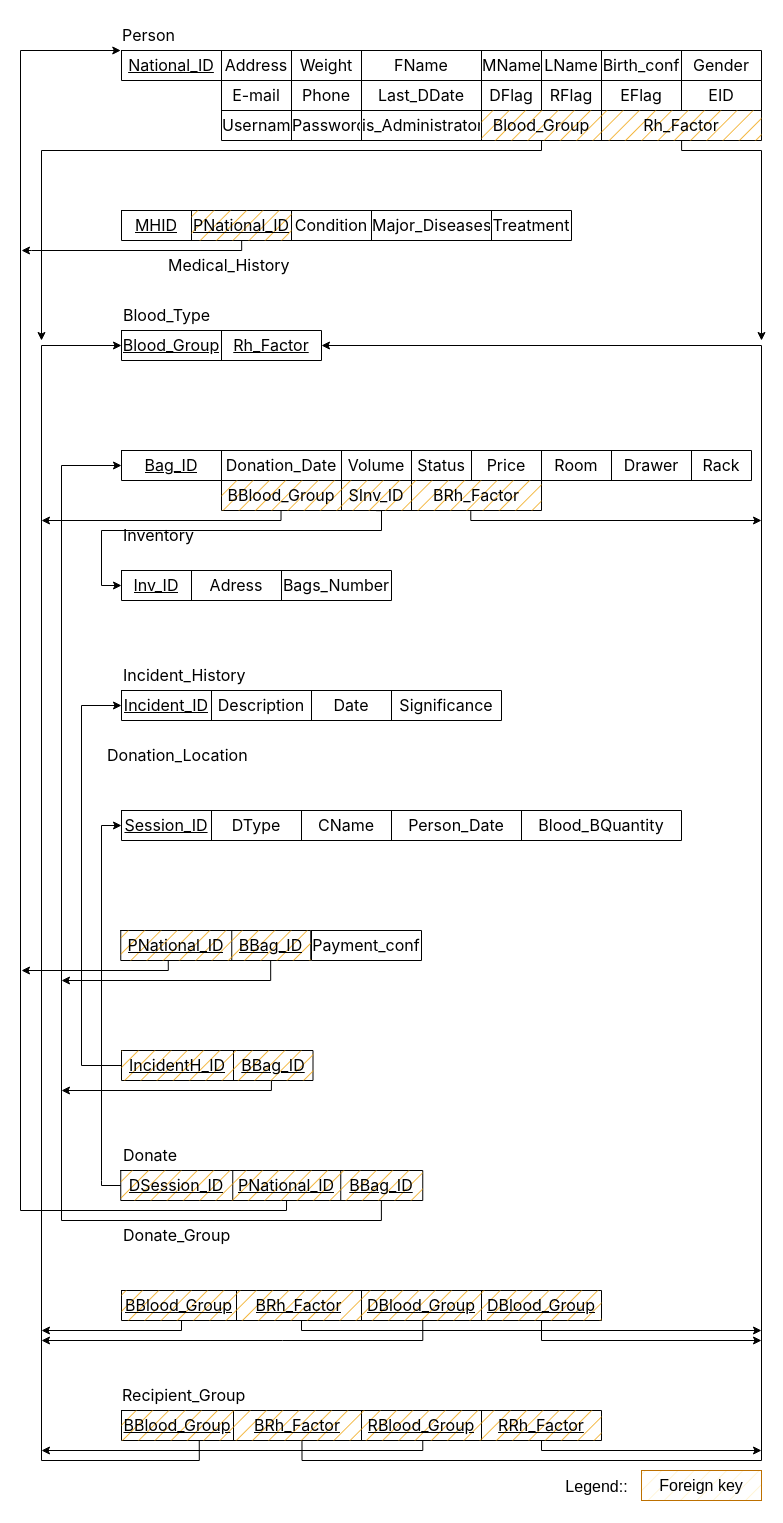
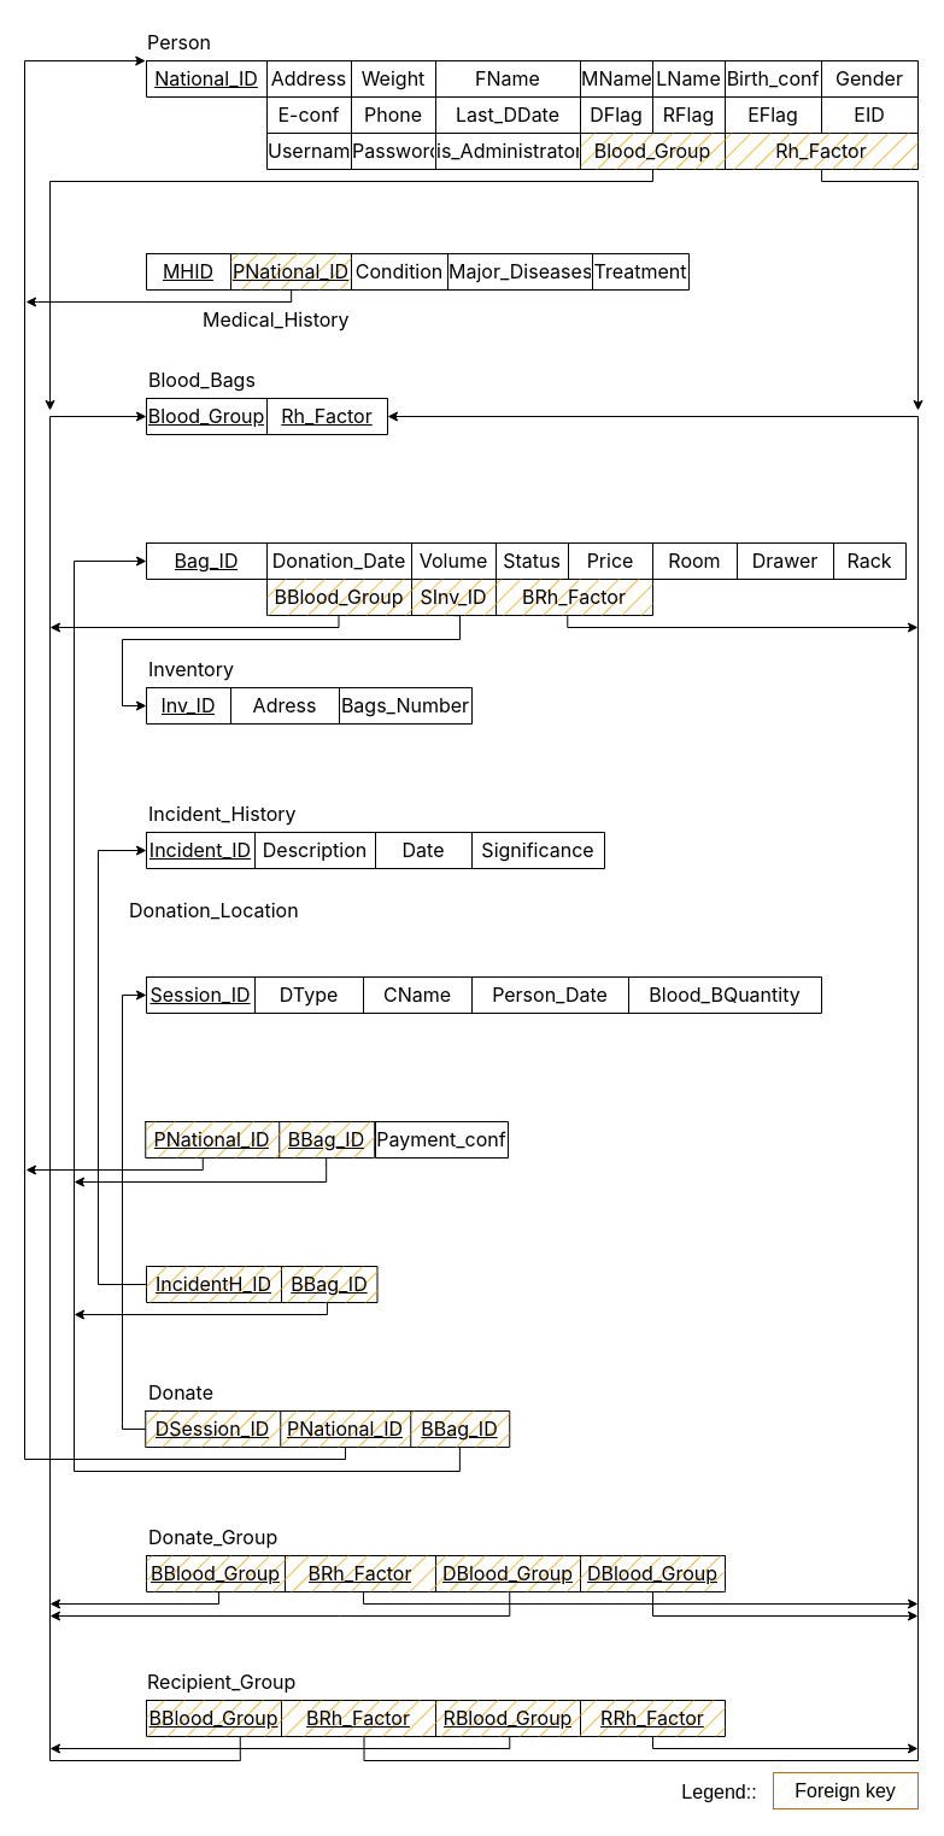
- <mxCell id="5" value="E-mail" style="shape=partialRectangle;html=1;whiteSpace=wrap;connectable=0;overflow=hidden;top=0;left=0;bottom=0;right=0;pointerEvents=1;fontSize=16;fontFamily=Inter;fontSource=https%3A%2F%2Ffonts.googleapis.com%2Fcss%3Ffamily%3DInter;fontStyle=0;strokeColor=default;fillColor=none;" parent="4" vertex="1"><mxGeometry width="70" height="30" as="geometry"><mxRectangle width="70" height="30" as="alternateBounds" /></mxGeometry></mxCell>
+ <mxCell id="5" value="E-conf" style="shape=partialRectangle;html=1;whiteSpace=wrap;connectable=0;overflow=hidden;top=0;left=0;bottom=0;right=0;pointerEvents=1;fontSize=16;fontFamily=Inter;fontSource=https%3A%2F%2Ffonts.googleapis.com%2Fcss%3Ffamily%3DInter;fontStyle=0;strokeColor=default;fillColor=none;" parent="4" vertex="1"><mxGeometry width="70" height="30" as="geometry"><mxRectangle width="70" height="30" as="alternateBounds" /></mxGeometry></mxCell>
- <mxCell id="19" value="Blood_Type" style="text;html=1;align=left;verticalAlign=middle;resizable=0;points=[];autosize=1;strokeColor=none;fillColor=none;fontSize=16;fontFamily=Inter;fontSource=https%3A%2F%2Ffonts.googleapis.com%2Fcss%3Ffamily%3DInter;" parent="1" vertex="1"><mxGeometry x="121" y="300" width="100" height="30" as="geometry" /></mxCell>
+ <mxCell id="19" value="Blood_Bags" style="text;html=1;align=left;verticalAlign=middle;resizable=0;points=[];autosize=1;strokeColor=none;fillColor=none;fontSize=16;fontFamily=Inter;fontSource=https%3A%2F%2Ffonts.googleapis.com%2Fcss%3Ffamily%3DInter;" parent="1" vertex="1"><mxGeometry x="121" y="300" width="100" height="30" as="geometry" /></mxCell>
- <mxCell id="20" value="Inventory" style="text;html=1;align=left;verticalAlign=middle;resizable=0;points=[];autosize=1;strokeColor=none;fillColor=none;fontSize=16;fontFamily=Inter;fontSource=https%3A%2F%2Ffonts.googleapis.com%2Fcss%3Ffamily%3DInter;" parent="1" vertex="1"><mxGeometry x="121" y="520" width="90" height="30" as="geometry" /></mxCell>
+ <mxCell id="20" value="Inventory" style="text;html=1;align=left;verticalAlign=middle;resizable=0;points=[];autosize=1;strokeColor=none;fillColor=none;fontSize=16;fontFamily=Inter;fontSource=https%3A%2F%2Ffonts.googleapis.com%2Fcss%3Ffamily%3DInter;" parent="1" vertex="1"><mxGeometry x="121" y="540" width="90" height="30" as="geometry" /></mxCell>
- <mxCell id="32" value="Donate_Group" style="text;html=1;align=left;verticalAlign=middle;resizable=0;points=[];autosize=1;strokeColor=none;fillColor=none;fontSize=16;fontFamily=Inter;fontSource=https%3A%2F%2Ffonts.googleapis.com%2Fcss%3Ffamily%3DInter;" parent="1" vertex="1"><mxGeometry x="121" y="1220" width="120" height="30" as="geometry" /></mxCell>
+ <mxCell id="32" value="Donate_Group" style="text;html=1;align=left;verticalAlign=middle;resizable=0;points=[];autosize=1;strokeColor=none;fillColor=none;fontSize=16;fontFamily=Inter;fontSource=https%3A%2F%2Ffonts.googleapis.com%2Fcss%3Ffamily%3DInter;" parent="1" vertex="1"><mxGeometry x="121" y="1260" width="120" height="30" as="geometry" /></mxCell>
